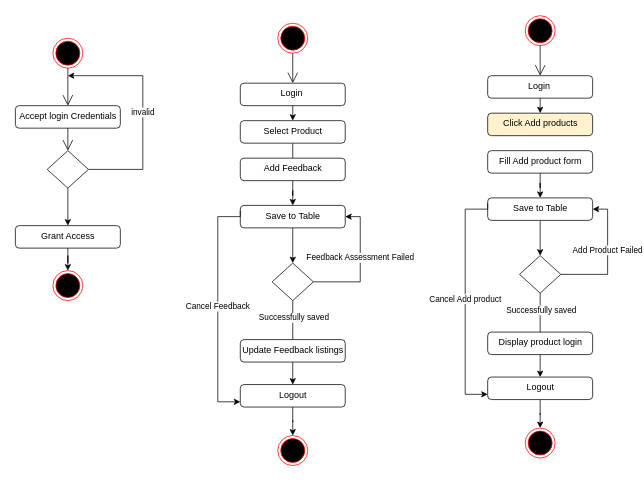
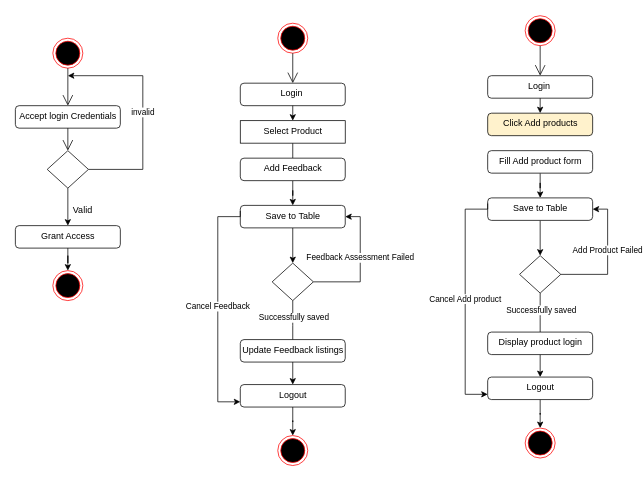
- <mxCell id="30" value="Select Product" style="html=1;align=center;verticalAlign=top;rounded=1;absoluteArcSize=1;arcSize=10;dashed=0;" parent="1" vertex="1"><mxGeometry x="320" y="160" width="140" height="30" as="geometry" /></mxCell>
+ <mxCell id="30" value="Select Product" style="html=1;align=center;verticalAlign=top;absoluteArcSize=1;arcSize=10;dashed=0;rounded=0;" parent="1" vertex="1"><mxGeometry x="320" y="160" width="140" height="30" as="geometry" /></mxCell>
+ <mxCell id="9" value="Valid" style="text;html=1;strokeColor=none;fillColor=none;align=center;verticalAlign=middle;whiteSpace=wrap;rounded=0;" parent="1" vertex="1"><mxGeometry x="90" y="270" width="40" height="20" as="geometry" /></mxCell>
